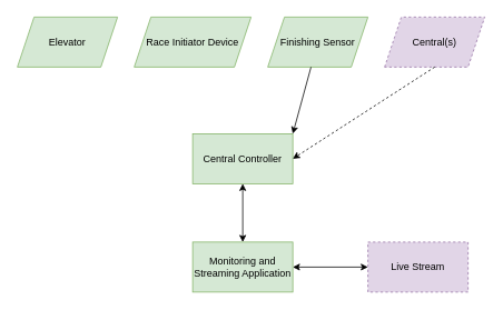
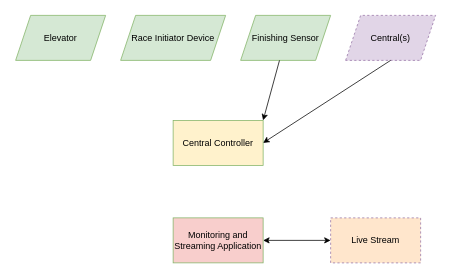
- <mxCell id="10" value="" style="endArrow=classic;html=1;rounded=0;entryX=1;entryY=0.5;entryDx=0;entryDy=0;exitX=0.5;exitY=1;exitDx=0;exitDy=0;dashed=1;" edge="1" parent="1" source="9" target="2"><mxGeometry width="50" height="50" relative="1" as="geometry"><mxPoint x="472" y="130" as="sourcePoint" /><mxPoint x="450" y="210" as="targetPoint" /></mxGeometry></mxCell>
+ <mxCell id="10" value="" style="endArrow=classic;html=1;rounded=0;entryX=1;entryY=0.5;entryDx=0;entryDy=0;exitX=0.5;exitY=1;exitDx=0;exitDy=0;" edge="1" parent="1" source="9" target="2"><mxGeometry width="50" height="50" relative="1" as="geometry"><mxPoint x="472" y="130" as="sourcePoint" /><mxPoint x="450" y="210" as="targetPoint" /></mxGeometry></mxCell>
- <mxCell id="2" value="Central Controller" style="rounded=0;whiteSpace=wrap;html=1;fillColor=#d5e8d4;strokeColor=#82b366;" vertex="1" parent="1"><mxGeometry x="230" y="160" width="120" height="60" as="geometry" /></mxCell>
+ <mxCell id="2" value="Central Controller" style="rounded=0;whiteSpace=wrap;html=1;fillColor=#fff2cc;strokeColor=#82b366;" vertex="1" parent="1"><mxGeometry x="230" y="160" width="120" height="60" as="geometry" /></mxCell>
- <mxCell id="11" value="" style="endArrow=classic;startArrow=classic;html=1;rounded=0;exitX=0.5;exitY=0;exitDx=0;exitDy=0;entryX=0.5;entryY=1;entryDx=0;entryDy=0;" edge="1" parent="1" source="3" target="2"><mxGeometry width="50" height="50" relative="1" as="geometry"><mxPoint x="290" y="260" as="sourcePoint" /><mxPoint x="340" y="210" as="targetPoint" /></mxGeometry></mxCell>
- <mxCell id="3" value="Monitoring and Streaming Application" style="rounded=0;whiteSpace=wrap;html=1;fillColor=#d5e8d4;strokeColor=#82b366;" vertex="1" parent="1"><mxGeometry x="230" y="290" width="120" height="60" as="geometry" /></mxCell>
+ <mxCell id="3" value="Monitoring and Streaming Application" style="rounded=0;whiteSpace=wrap;html=1;fillColor=#f8cecc;strokeColor=#82b366;" vertex="1" parent="1"><mxGeometry x="230" y="290" width="120" height="60" as="geometry" /></mxCell>
- <mxCell id="4" value="Live Stream" style="rounded=0;whiteSpace=wrap;html=1;dashed=1;fillColor=#e1d5e7;strokeColor=#9673a6;" vertex="1" parent="1"><mxGeometry x="440" y="290" width="120" height="60" as="geometry" /></mxCell>
+ <mxCell id="4" value="Live Stream" style="rounded=0;whiteSpace=wrap;html=1;dashed=1;fillColor=#ffe6cc;strokeColor=#9673a6;" vertex="1" parent="1"><mxGeometry x="440" y="290" width="120" height="60" as="geometry" /></mxCell>
